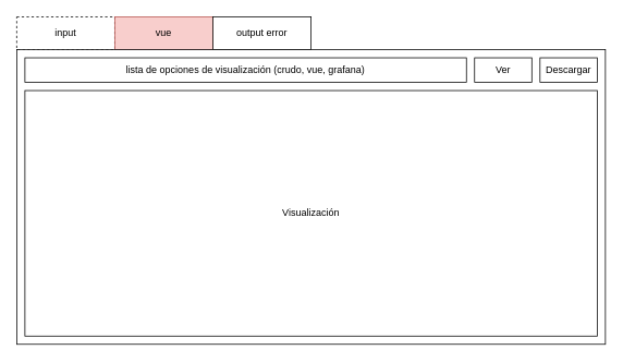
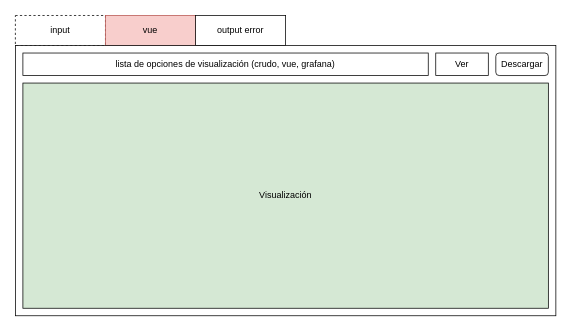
- <mxCell id="9" value="Descargar" style="rounded=0;whiteSpace=wrap;html=1;" vertex="1" parent="1"><mxGeometry x="660" y="70" width="70" height="30" as="geometry" /></mxCell>
+ <mxCell id="9" value="Descargar" style="whiteSpace=wrap;html=1;rounded=1;" vertex="1" parent="1"><mxGeometry x="660" y="70" width="70" height="30" as="geometry" /></mxCell>
- <mxCell id="7" value="Visualización" style="rounded=0;whiteSpace=wrap;html=1;" vertex="1" parent="1"><mxGeometry x="30" y="110" width="700" height="300" as="geometry" /></mxCell>
+ <mxCell id="7" value="Visualización" style="rounded=0;whiteSpace=wrap;html=1;fillColor=#d5e8d4;" vertex="1" parent="1"><mxGeometry x="30" y="110" width="700" height="300" as="geometry" /></mxCell>
